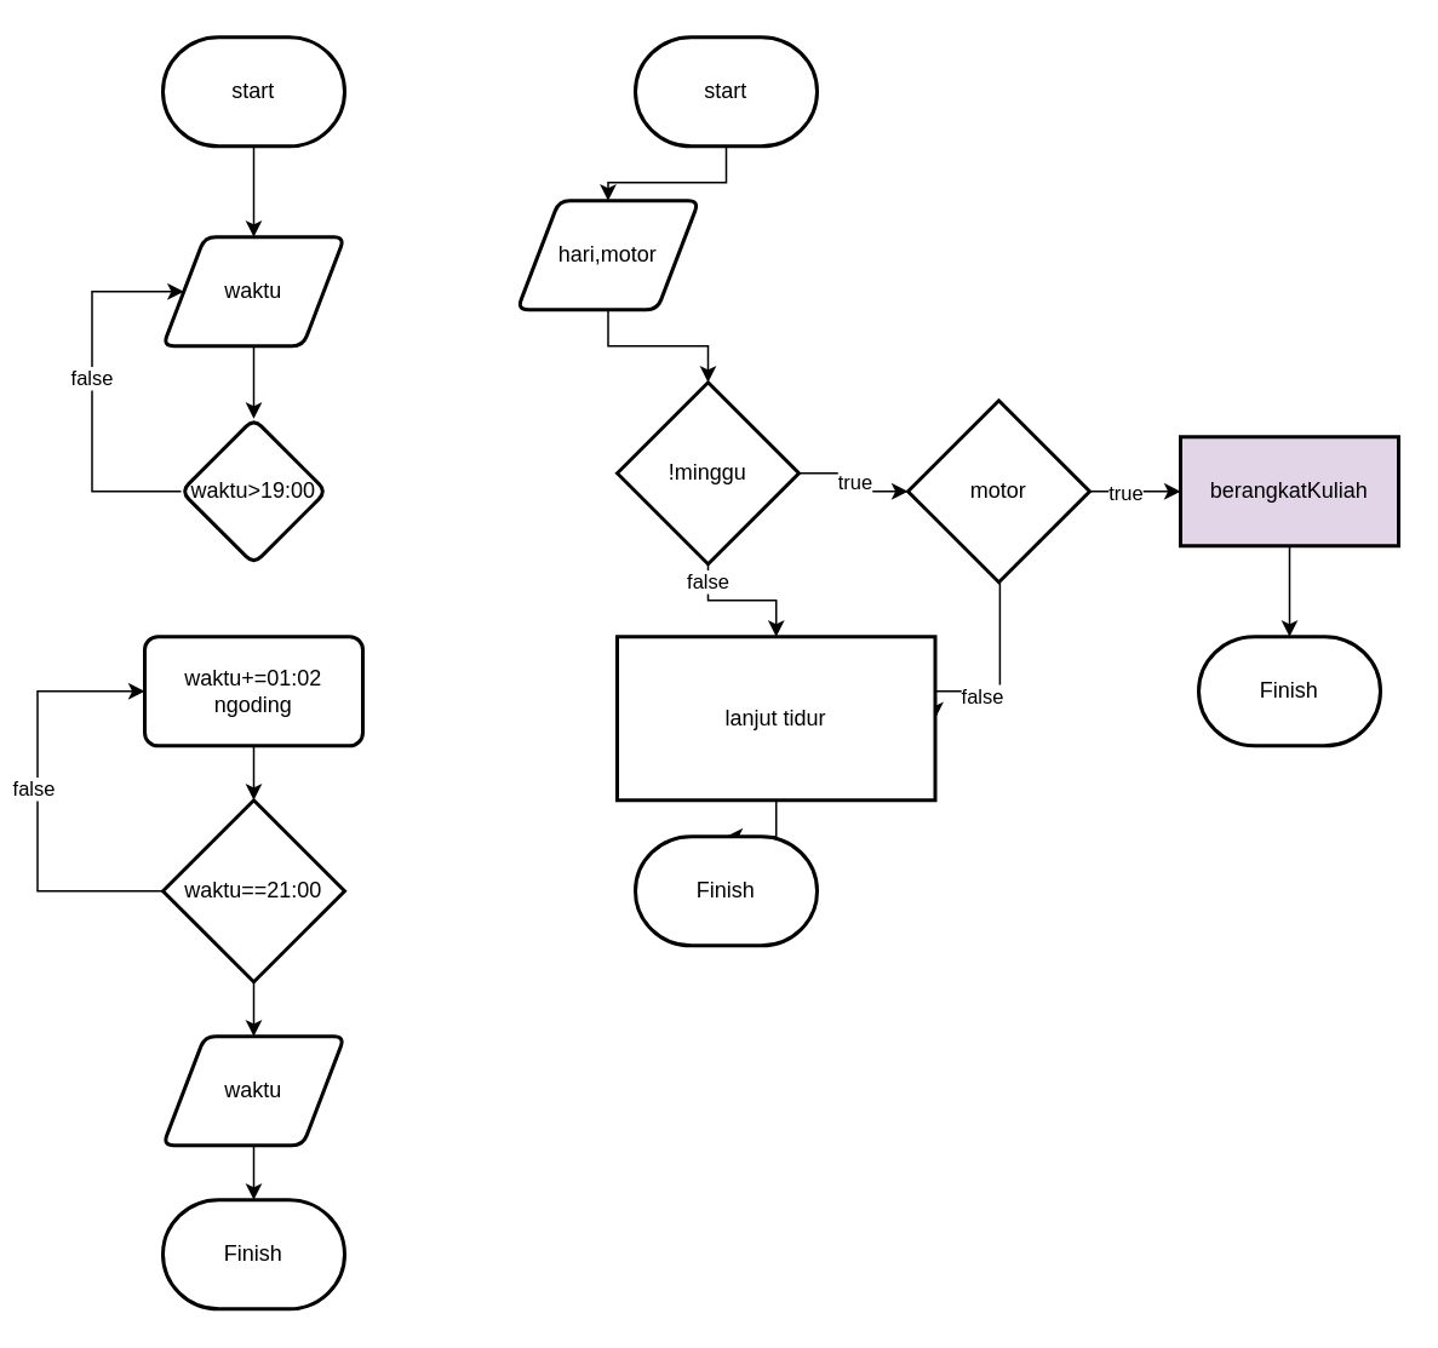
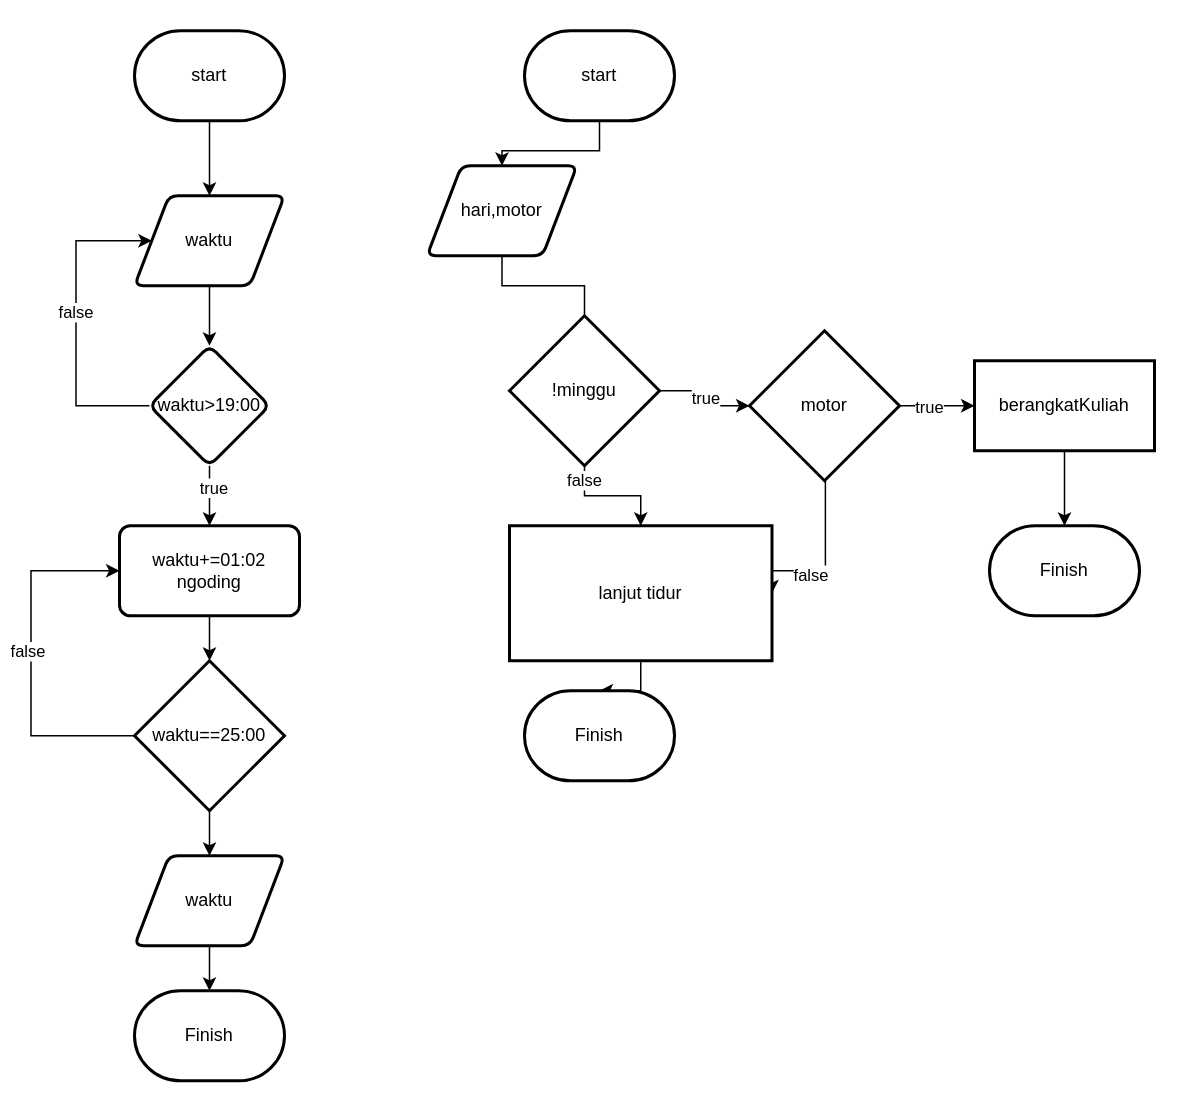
- <mxCell id="4" value="" style="edgeStyle=orthogonalEdgeStyle;rounded=0;orthogonalLoop=1;jettySize=auto;html=1;entryX=0.5;entryY=0;entryDx=0;entryDy=0;entryPerimeter=0;" edge="1" parent="1" source="5" target="10"><mxGeometry relative="1" as="geometry"><mxPoint x="399" y="230" as="targetPoint" /></mxGeometry></mxCell>
+ <mxCell id="4" value="" style="edgeStyle=orthogonalEdgeStyle;rounded=0;orthogonalLoop=1;jettySize=auto;html=1;entryX=0.5;entryY=0;entryDx=0;entryDy=0;entryPerimeter=0;endArrow=none;" edge="1" parent="1" source="5" target="10"><mxGeometry relative="1" as="geometry"><mxPoint x="399" y="230" as="targetPoint" /></mxGeometry></mxCell>
- <mxCell id="17" value="berangkatKuliah" style="whiteSpace=wrap;html=1;strokeWidth=2;fillColor=#e1d5e7;" vertex="1" parent="1"><mxGeometry x="649" y="240" width="120" height="60" as="geometry" /></mxCell>
+ <mxCell id="17" value="berangkatKuliah" style="whiteSpace=wrap;html=1;strokeWidth=2;" vertex="1" parent="1"><mxGeometry x="649" y="240" width="120" height="60" as="geometry" /></mxCell>
+ <mxCell id="28" value="" style="edgeStyle=orthogonalEdgeStyle;rounded=0;orthogonalLoop=1;jettySize=auto;html=1;" edge="1" parent="1" source="30" target="32"><mxGeometry relative="1" as="geometry" /></mxCell>
+ <mxCell id="29" value="true" style="edgeLabel;html=1;align=center;verticalAlign=middle;resizable=0;points=[];" vertex="1" connectable="0" parent="28"><mxGeometry x="-0.3" y="2" relative="1" as="geometry"><mxPoint as="offset" /></mxGeometry></mxCell>
- <mxCell id="36" value="waktu==21:00" style="strokeWidth=2;html=1;shape=mxgraph.flowchart.decision;whiteSpace=wrap;" vertex="1" parent="1"><mxGeometry x="89" y="440" width="100" height="100" as="geometry" /></mxCell>
+ <mxCell id="36" value="waktu==25:00" style="strokeWidth=2;html=1;shape=mxgraph.flowchart.decision;whiteSpace=wrap;" vertex="1" parent="1"><mxGeometry x="89" y="440" width="100" height="100" as="geometry" /></mxCell>
